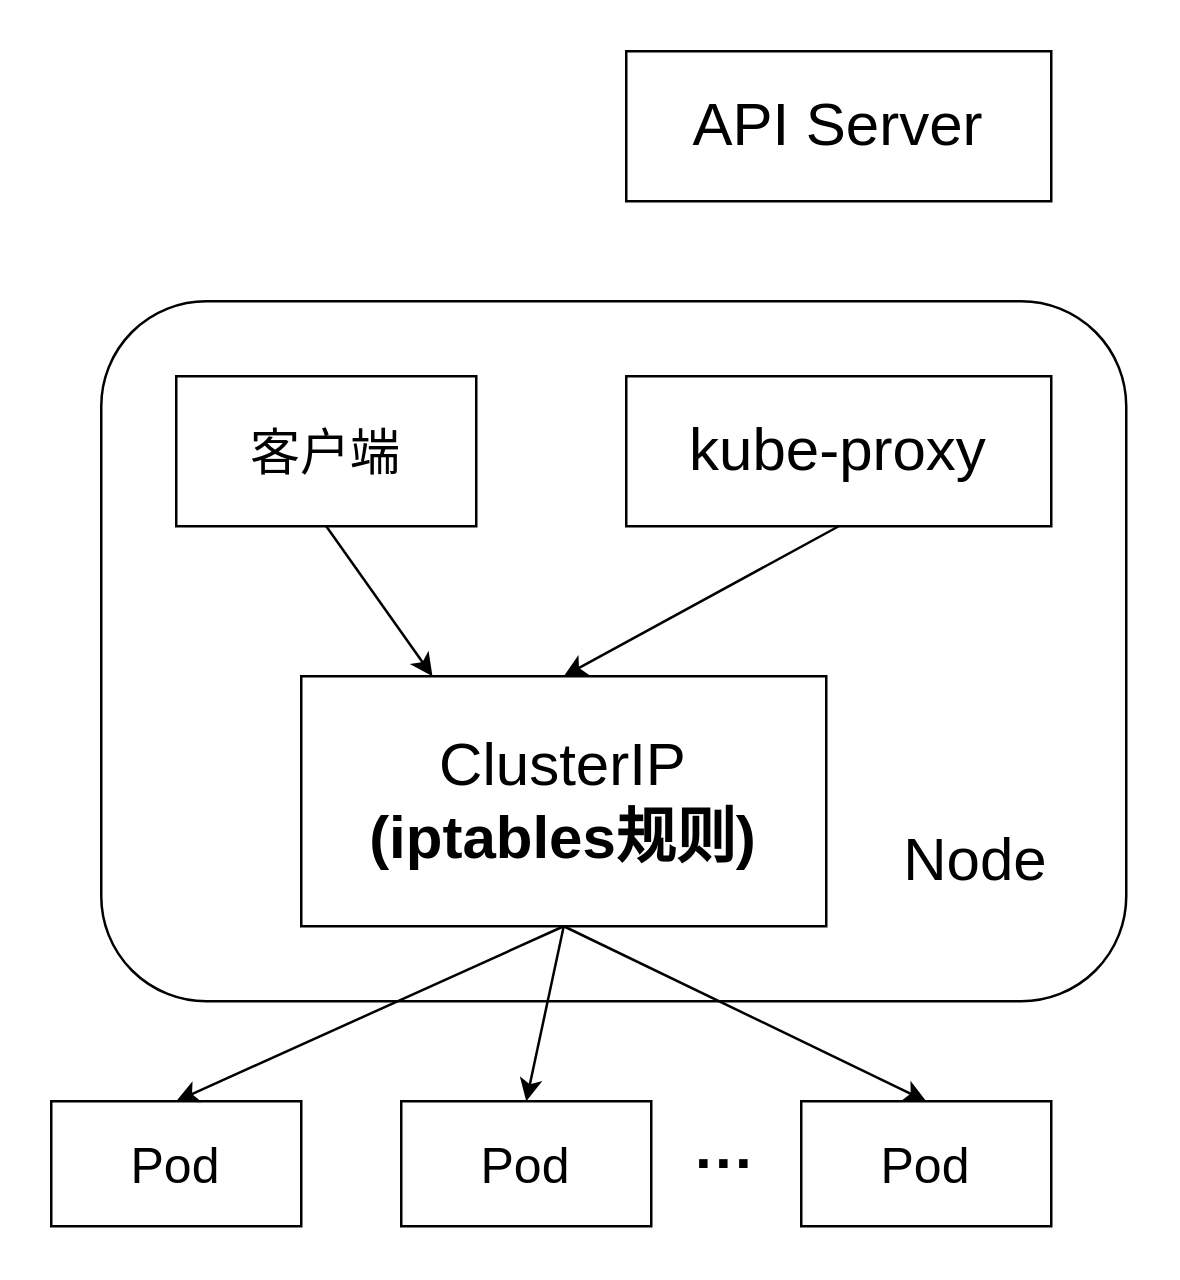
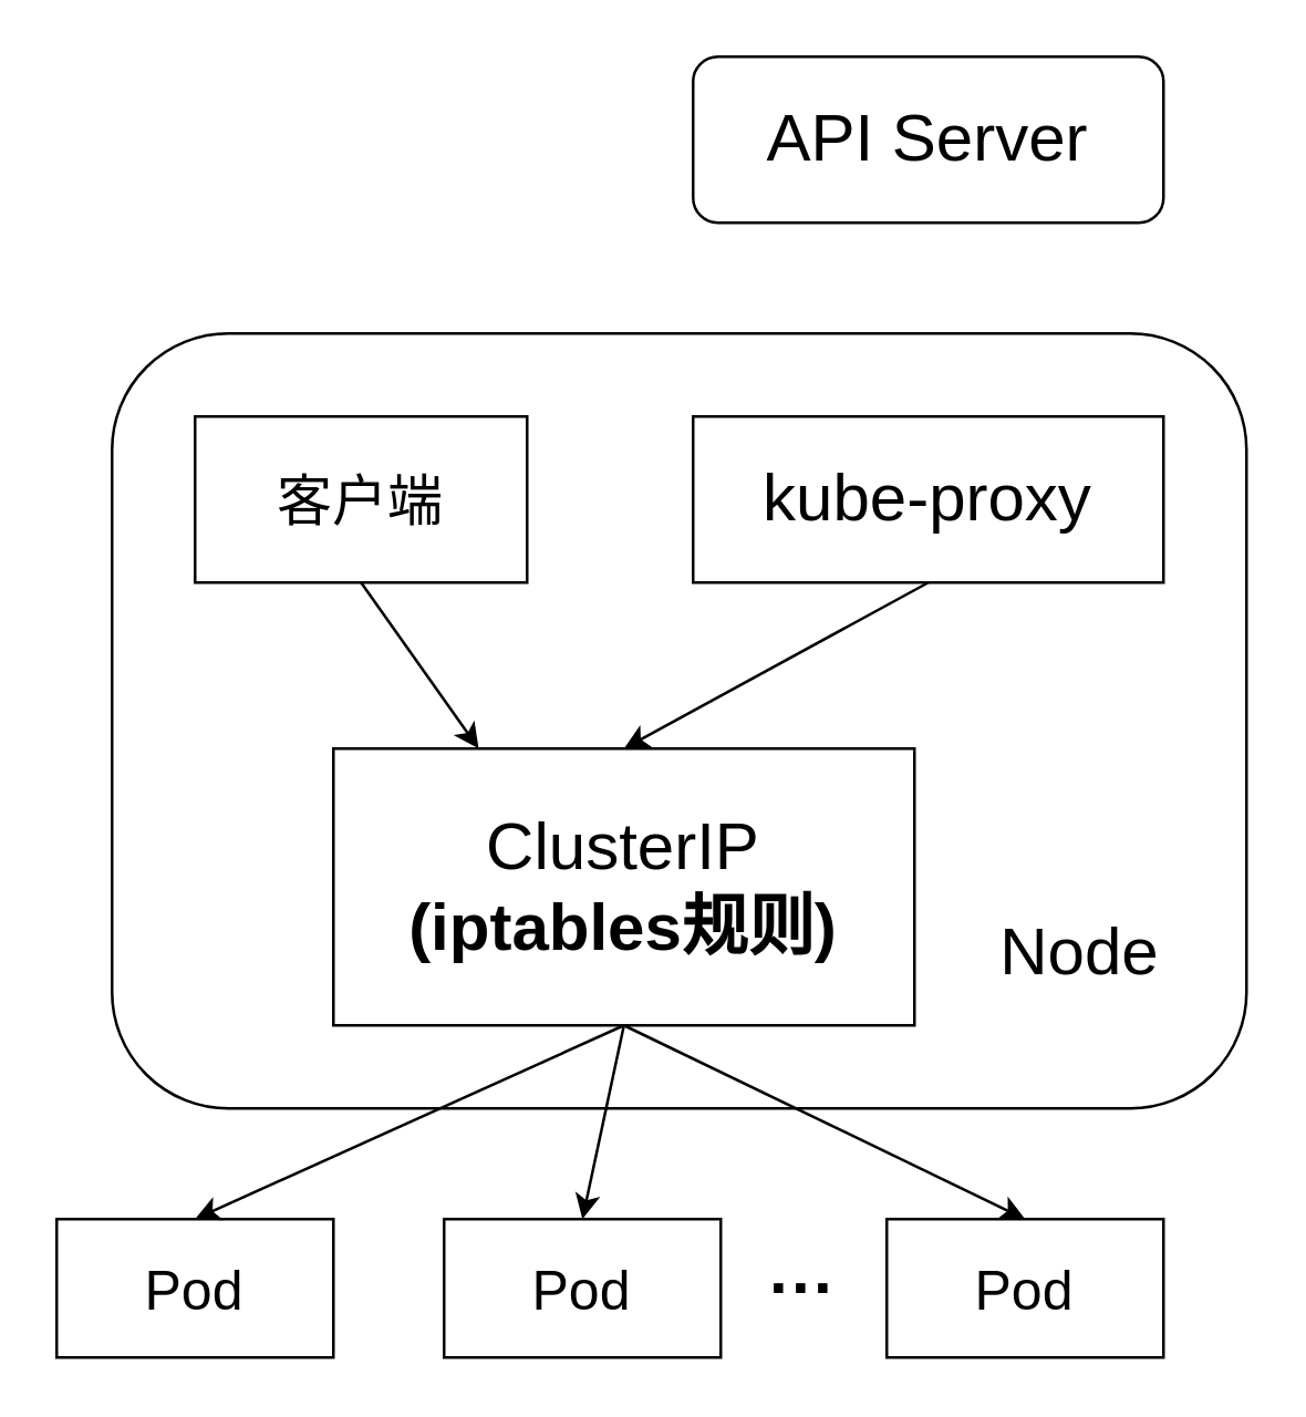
- <mxCell id="5" value="API Server" style="rounded=0;whiteSpace=wrap;html=1;fontSize=24;" vertex="1" parent="1"><mxGeometry x="250" y="20" width="170" height="60" as="geometry" /></mxCell>
+ <mxCell id="5" value="API Server" style="whiteSpace=wrap;html=1;fontSize=24;rounded=1;" vertex="1" parent="1"><mxGeometry x="250" y="20" width="170" height="60" as="geometry" /></mxCell>
